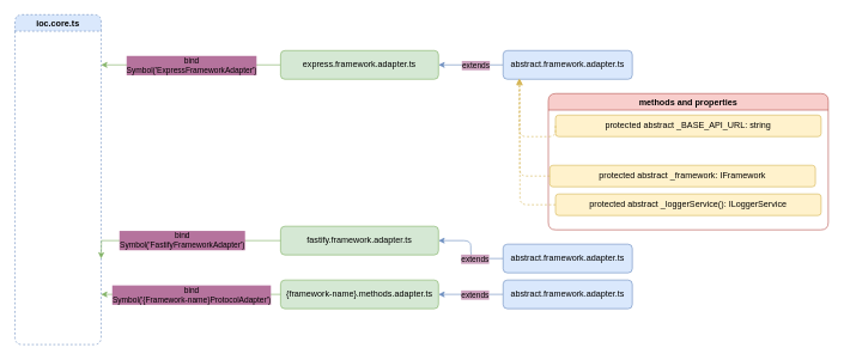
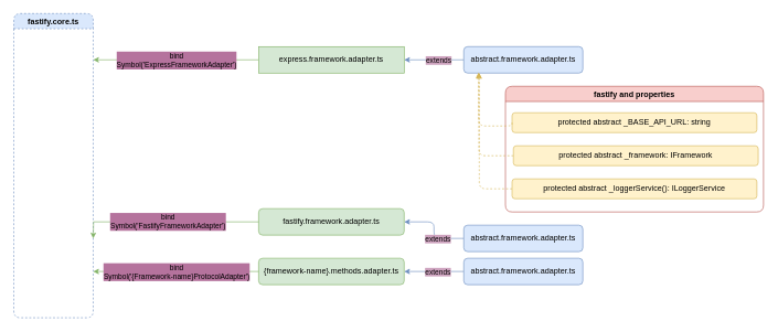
- <mxCell id="2" value="ioc.core.ts" style="swimlane;whiteSpace=wrap;html=1;rounded=1;dashed=1;fillColor=#dae8fc;strokeColor=#6c8ebf;" vertex="1" parent="1"><mxGeometry x="20" y="20" width="120" height="460" as="geometry" /></mxCell>
+ <mxCell id="2" value="fastify.core.ts" style="swimlane;whiteSpace=wrap;html=1;rounded=1;dashed=1;fillColor=#dae8fc;strokeColor=#6c8ebf;" vertex="1" parent="1"><mxGeometry x="20" y="20" width="120" height="460" as="geometry" /></mxCell>
- <mxCell id="8" value="express.framework.adapter.ts" style="rounded=1;whiteSpace=wrap;html=1;fillColor=#d5e8d4;strokeColor=#82b366;" vertex="1" parent="1"><mxGeometry x="390" y="70" width="220" height="40" as="geometry" /></mxCell>
+ <mxCell id="8" value="express.framework.adapter.ts" style="whiteSpace=wrap;html=1;fillColor=#d5e8d4;strokeColor=#82b366;rounded=0;" vertex="1" parent="1"><mxGeometry x="390" y="70" width="220" height="40" as="geometry" /></mxCell>
- <mxCell id="11" value="methods and properties" style="swimlane;whiteSpace=wrap;html=1;fillColor=#f8cecc;strokeColor=#b85450;rounded=1;" vertex="1" parent="1"><mxGeometry x="763" y="130" width="390" height="190" as="geometry" /></mxCell>
+ <mxCell id="11" value="fastify and properties" style="swimlane;whiteSpace=wrap;html=1;fillColor=#f8cecc;strokeColor=#b85450;rounded=1;" vertex="1" parent="1"><mxGeometry x="763" y="130" width="390" height="190" as="geometry" /></mxCell>
- <mxCell id="12" value="protected abstract&amp;nbsp;_BASE_API_URL: string" style="rounded=1;whiteSpace=wrap;html=1;fillColor=#fff2cc;strokeColor=#d6b656;" vertex="1" parent="11"><mxGeometry x="10" y="30" width="370" height="30" as="geometry" /></mxCell>
+ <mxCell id="12" value="protected abstract&amp;nbsp;_BASE_API_URL: string" style="rounded=1;whiteSpace=wrap;html=1;fillColor=#fff2cc;strokeColor=#d6b656;" vertex="1" parent="11"><mxGeometry x="10" y="40" width="370" height="30" as="geometry" /></mxCell>
- <mxCell id="13" value="protected abstract&amp;nbsp;_framework: IFramework" style="rounded=1;whiteSpace=wrap;html=1;fillColor=#fff2cc;strokeColor=#d6b656;" vertex="1" parent="11"><mxGeometry x="2" y="100" width="370" height="30" as="geometry" /></mxCell>
+ <mxCell id="13" value="protected abstract&amp;nbsp;_framework: IFramework" style="rounded=1;whiteSpace=wrap;html=1;fillColor=#fff2cc;strokeColor=#d6b656;" vertex="1" parent="11"><mxGeometry x="12" y="90" width="370" height="30" as="geometry" /></mxCell>
